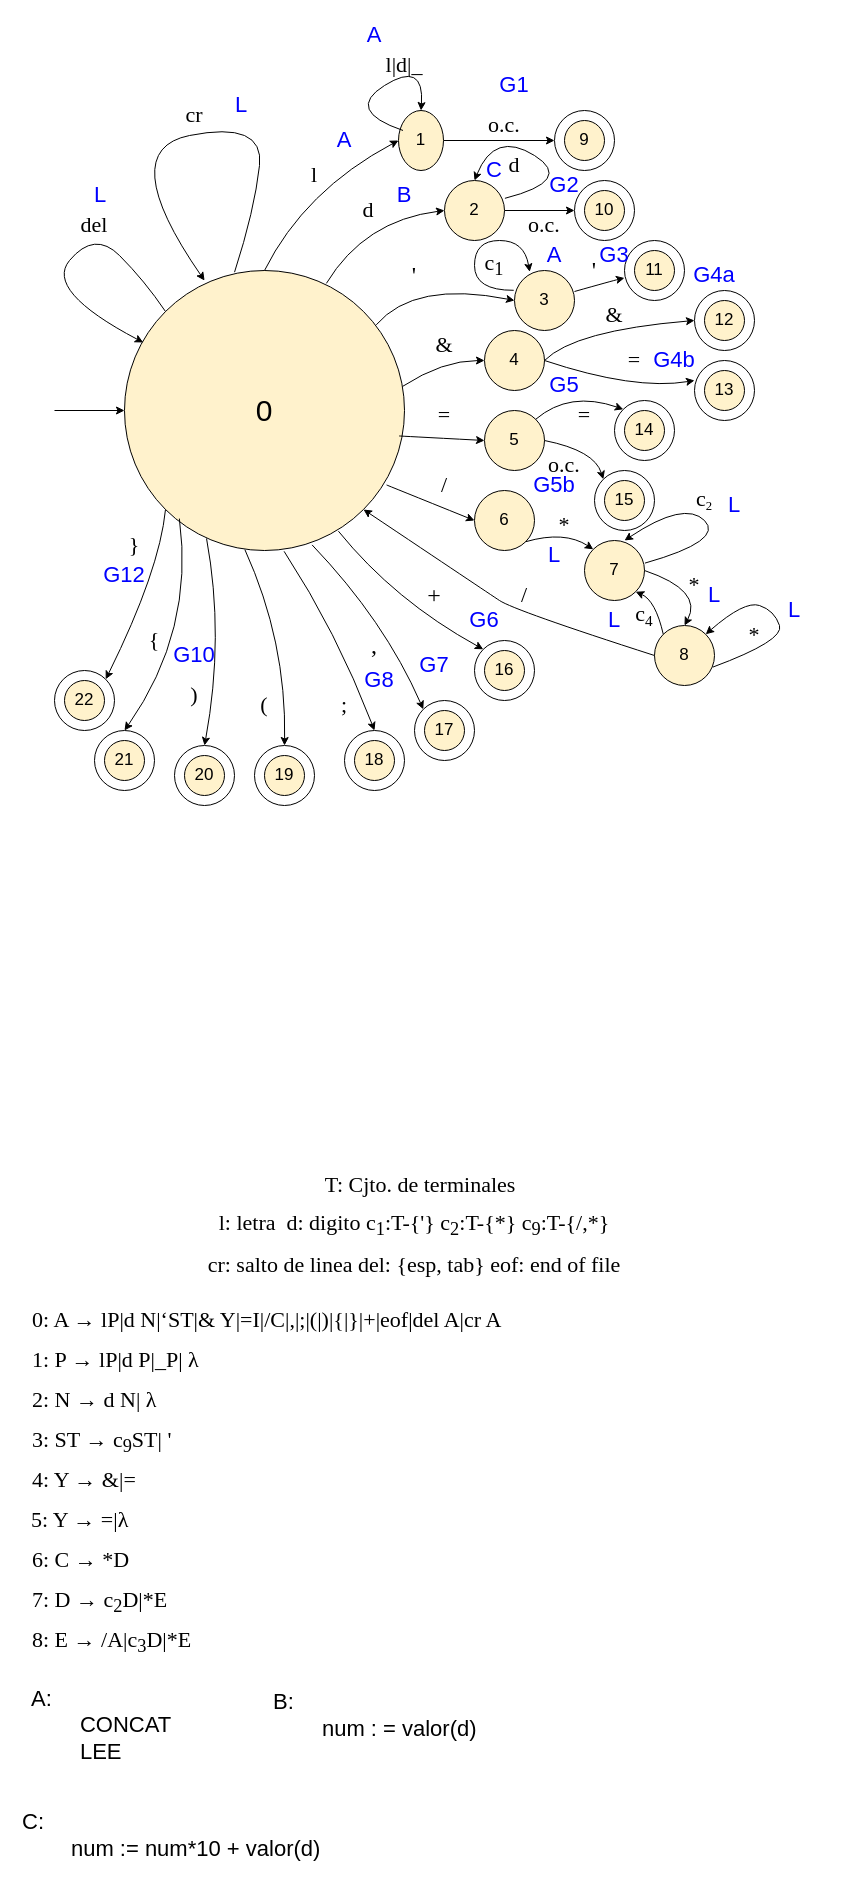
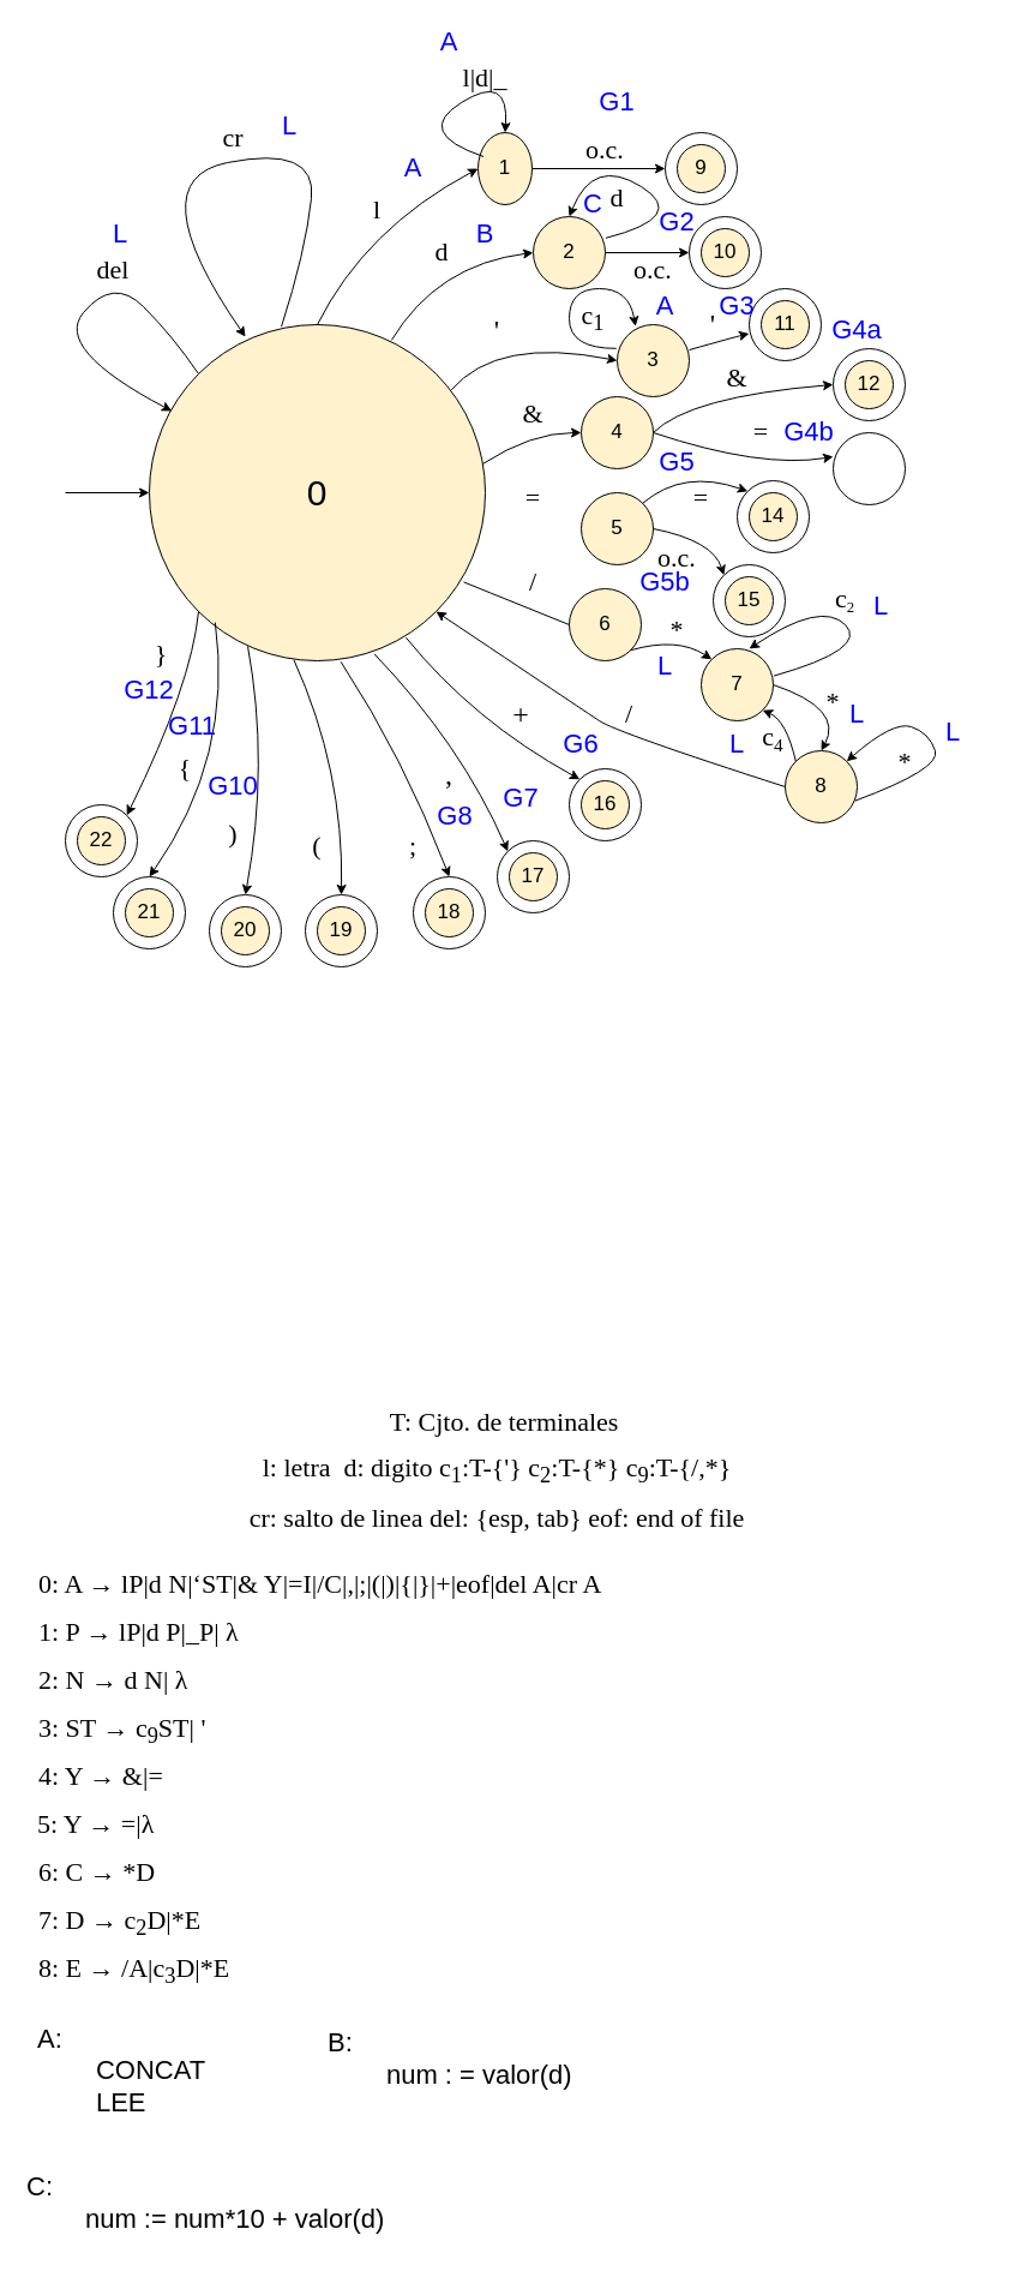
- <mxCell id="30" value="&lt;span style=&quot;font-size: 17px;&quot;&gt;13&lt;/span&gt;" style="shape=ellipse;html=1;dashed=0;whiteSpace=wrap;aspect=fixed;perimeter=ellipsePerimeter;fillColor=#fff2cc;strokeColor=#000000;align=center;verticalAlign=middle;fontFamily=Helvetica;fontSize=12;fontColor=default;" parent="1" vertex="1"><mxGeometry x="704" y="370" width="40" height="40" as="geometry" /></mxCell>
- <mxCell id="49" value="" style="curved=1;endArrow=classic;html=1;rounded=0;exitX=0.981;exitY=0.591;exitDx=0;exitDy=0;entryX=0;entryY=0.5;entryDx=0;entryDy=0;exitPerimeter=0;" parent="1" source="2" target="10" edge="1"><mxGeometry width="50" height="50" relative="1" as="geometry"><mxPoint x="404" y="436" as="sourcePoint" /><mxPoint x="486" y="410" as="targetPoint" /><Array as="points" /></mxGeometry></mxCell>
- <mxCell id="50" value="" style="curved=1;endArrow=classic;html=1;rounded=0;exitX=0.936;exitY=0.766;exitDx=0;exitDy=0;entryX=0;entryY=0.5;entryDx=0;entryDy=0;exitPerimeter=0;" parent="1" source="2" target="11" edge="1"><mxGeometry width="50" height="50" relative="1" as="geometry"><mxPoint x="398" y="485" as="sourcePoint" /><mxPoint x="483" y="490" as="targetPoint" /><Array as="points" /></mxGeometry></mxCell>
+ <mxCell id="50" value="" style="curved=1;endArrow=none;html=1;rounded=0;exitX=0.936;exitY=0.766;exitDx=0;exitDy=0;entryX=0;entryY=0.5;entryDx=0;entryDy=0;exitPerimeter=0;" parent="1" source="2" target="11" edge="1"><mxGeometry width="50" height="50" relative="1" as="geometry"><mxPoint x="398" y="485" as="sourcePoint" /><mxPoint x="483" y="490" as="targetPoint" /><Array as="points" /></mxGeometry></mxCell>
+ <mxCell id="136" value="&lt;font color=&quot;#0000ff&quot;&gt;&lt;span style=&quot;font-size: 22px;&quot;&gt;G11&lt;/span&gt;&lt;/font&gt;" style="text;html=1;align=center;verticalAlign=middle;whiteSpace=wrap;rounded=0;" parent="1" vertex="1"><mxGeometry x="130" y="590" width="60" height="30" as="geometry" /></mxCell>
